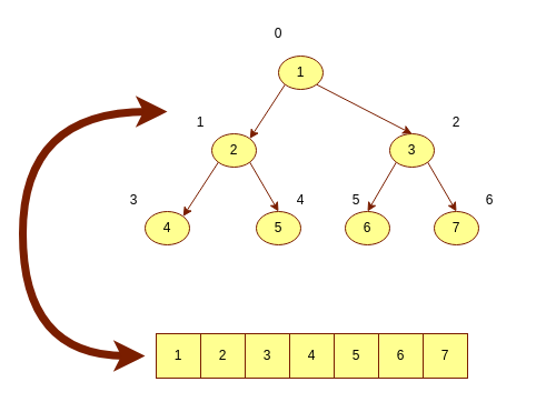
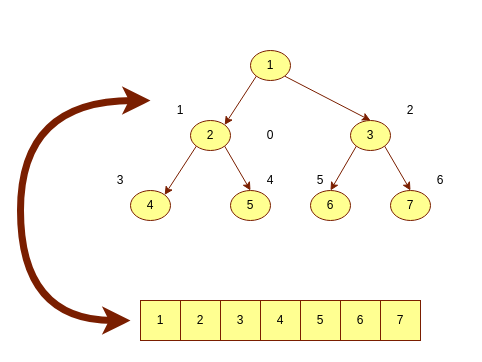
- <mxCell id="15" value="0" style="text;html=1;strokeColor=none;fillColor=none;align=center;verticalAlign=middle;whiteSpace=wrap;rounded=0;" vertex="1" parent="1"><mxGeometry x="230" y="20" width="40" height="20" as="geometry" /></mxCell>
+ <mxCell id="15" value="0" style="text;html=1;strokeColor=none;fillColor=none;align=center;verticalAlign=middle;whiteSpace=wrap;rounded=0;" vertex="1" parent="1"><mxGeometry x="250" y="125" width="40" height="20" as="geometry" /></mxCell>
